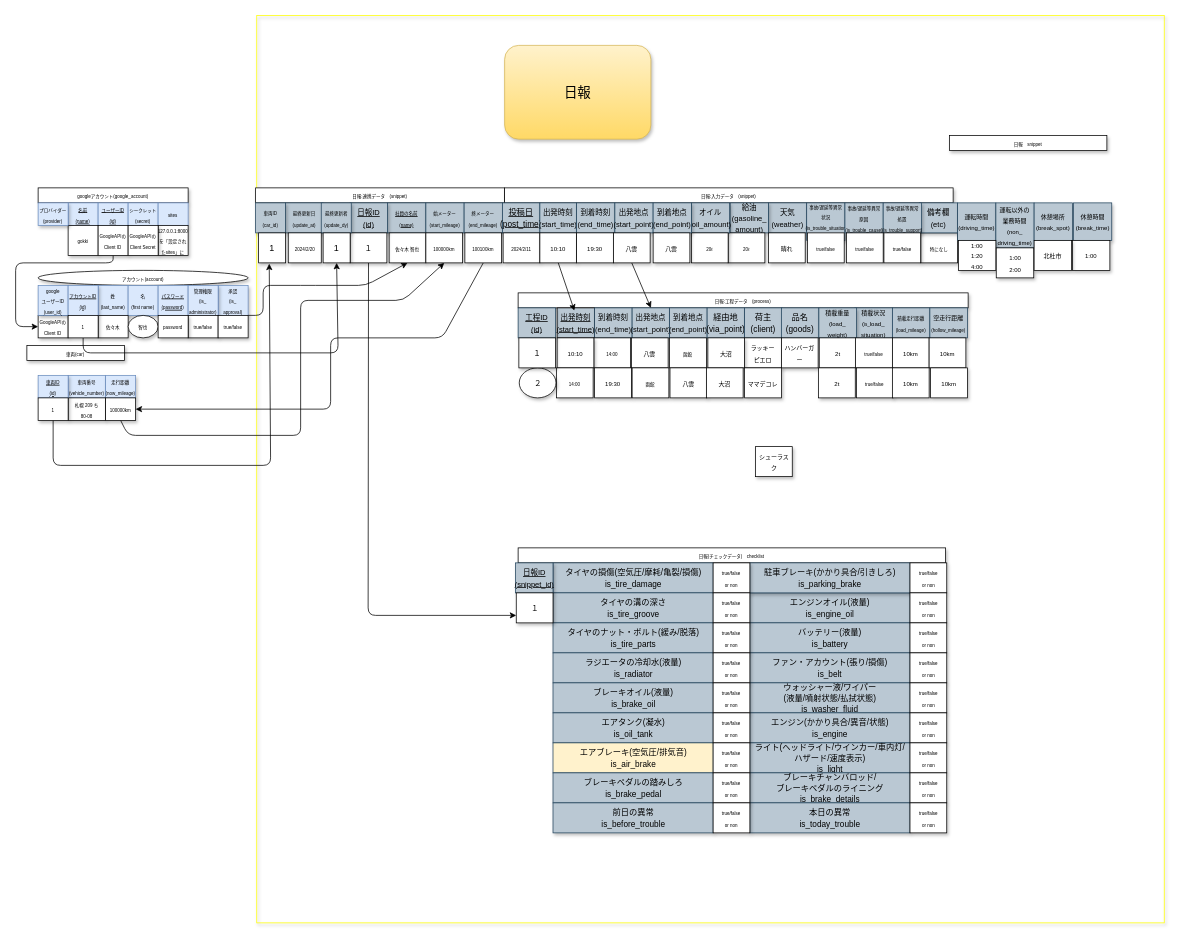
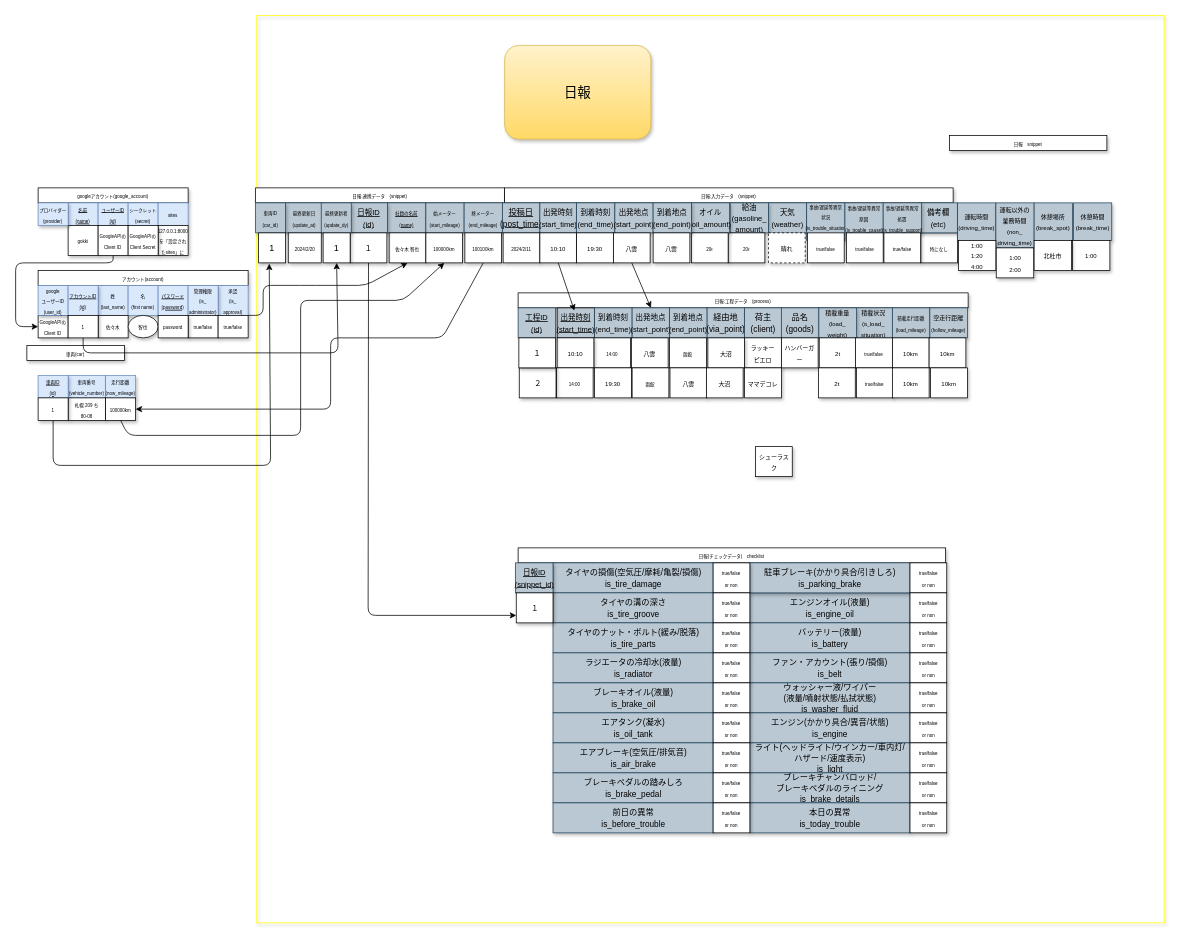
- <mxCell id="49" value="&lt;font style=&quot;font-size: 8px;&quot;&gt;晴れ&lt;/font&gt;" style="rounded=0;whiteSpace=wrap;html=1;shadow=1;strokeColor=default;fontFamily=Helvetica;fontSize=12;fontColor=default;startSize=0;fillColor=default;" vertex="1" parent="1"><mxGeometry x="1023.75" y="310" width="49" height="40" as="geometry" /></mxCell>
+ <mxCell id="49" value="&lt;font style=&quot;font-size: 8px;&quot;&gt;晴れ&lt;/font&gt;" style="rounded=0;whiteSpace=wrap;html=1;shadow=1;strokeColor=default;fontFamily=Helvetica;fontSize=12;fontColor=default;startSize=0;fillColor=default;dashed=1;" vertex="1" parent="1"><mxGeometry x="1023.75" y="310" width="49" height="40" as="geometry" /></mxCell>
- <mxCell id="13" value="&lt;font style=&quot;font-size: 6px;&quot;&gt;アカウント&lt;/font&gt;&lt;span style=&quot;font-size: 6px;&quot;&gt;(account)&lt;/span&gt;" style="ellipse;whiteSpace=wrap;html=1;shadow=1;strokeColor=default;fontFamily=Helvetica;fontSize=12;fontColor=default;startSize=0;fillColor=default;" vertex="1" parent="1"><mxGeometry x="50" y="360" width="280" height="20" as="geometry" /></mxCell>
+ <mxCell id="13" value="&lt;font style=&quot;font-size: 6px;&quot;&gt;アカウント&lt;/font&gt;&lt;span style=&quot;font-size: 6px;&quot;&gt;(account)&lt;/span&gt;" style="rounded=0;whiteSpace=wrap;html=1;shadow=1;strokeColor=default;fontFamily=Helvetica;fontSize=12;fontColor=default;startSize=0;fillColor=default;" vertex="1" parent="1"><mxGeometry x="50" y="360" width="280" height="20" as="geometry" /></mxCell>
- <mxCell id="153" value="&lt;font style=&quot;font-size: 10px;&quot;&gt;２&lt;/font&gt;" style="ellipse;whiteSpace=wrap;html=1;shadow=1;strokeColor=default;fontFamily=Helvetica;fontSize=12;fontColor=default;startSize=0;fillColor=default;" vertex="1" parent="1"><mxGeometry x="691.5" y="490" width="49" height="40" as="geometry" /></mxCell>
+ <mxCell id="153" value="&lt;font style=&quot;font-size: 10px;&quot;&gt;２&lt;/font&gt;" style="rounded=0;whiteSpace=wrap;html=1;shadow=1;strokeColor=default;fontFamily=Helvetica;fontSize=12;fontColor=default;startSize=0;fillColor=default;" vertex="1" parent="1"><mxGeometry x="691.5" y="490" width="49" height="40" as="geometry" /></mxCell>
- <mxCell id="109" value="&lt;font style=&quot;font-size: 11px;&quot; color=&quot;#000000&quot;&gt;エアブレーキ(空気圧/排気音)&lt;br&gt;&lt;/font&gt;&lt;span style=&quot;color: rgb(0, 0, 0); font-size: 11px;&quot;&gt;is_&lt;/span&gt;&lt;font style=&quot;font-size: 11px;&quot; color=&quot;#000000&quot;&gt;air_brake&lt;br&gt;&lt;/font&gt;" style="rounded=0;whiteSpace=wrap;html=1;shadow=1;fontFamily=Helvetica;fontSize=12;startSize=0;fillColor=#fff2cc;strokeColor=#23445d;" vertex="1" parent="1"><mxGeometry x="736.5" y="990" width="213.5" height="40" as="geometry" /></mxCell>
+ <mxCell id="109" value="&lt;font style=&quot;font-size: 11px;&quot; color=&quot;#000000&quot;&gt;エアブレーキ(空気圧/排気音)&lt;br&gt;&lt;/font&gt;&lt;span style=&quot;color: rgb(0, 0, 0); font-size: 11px;&quot;&gt;is_&lt;/span&gt;&lt;font style=&quot;font-size: 11px;&quot; color=&quot;#000000&quot;&gt;air_brake&lt;br&gt;&lt;/font&gt;" style="rounded=0;whiteSpace=wrap;html=1;shadow=1;fontFamily=Helvetica;fontSize=12;startSize=0;fillColor=#bac8d3;strokeColor=#23445d;" vertex="1" parent="1"><mxGeometry x="736.5" y="990" width="213.5" height="40" as="geometry" /></mxCell>
